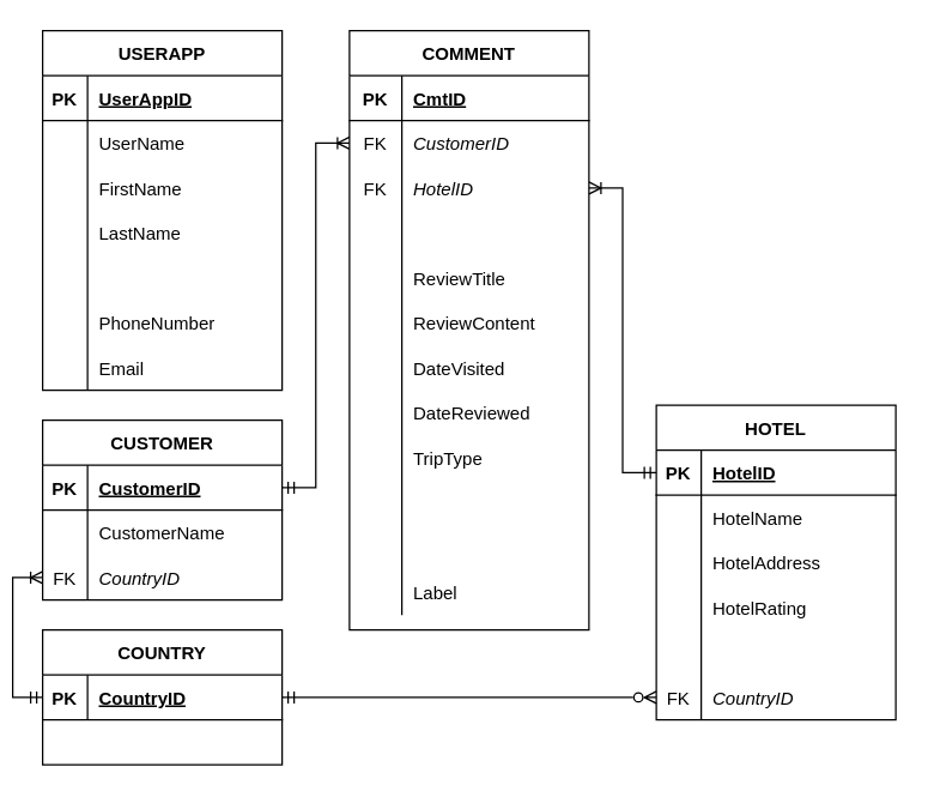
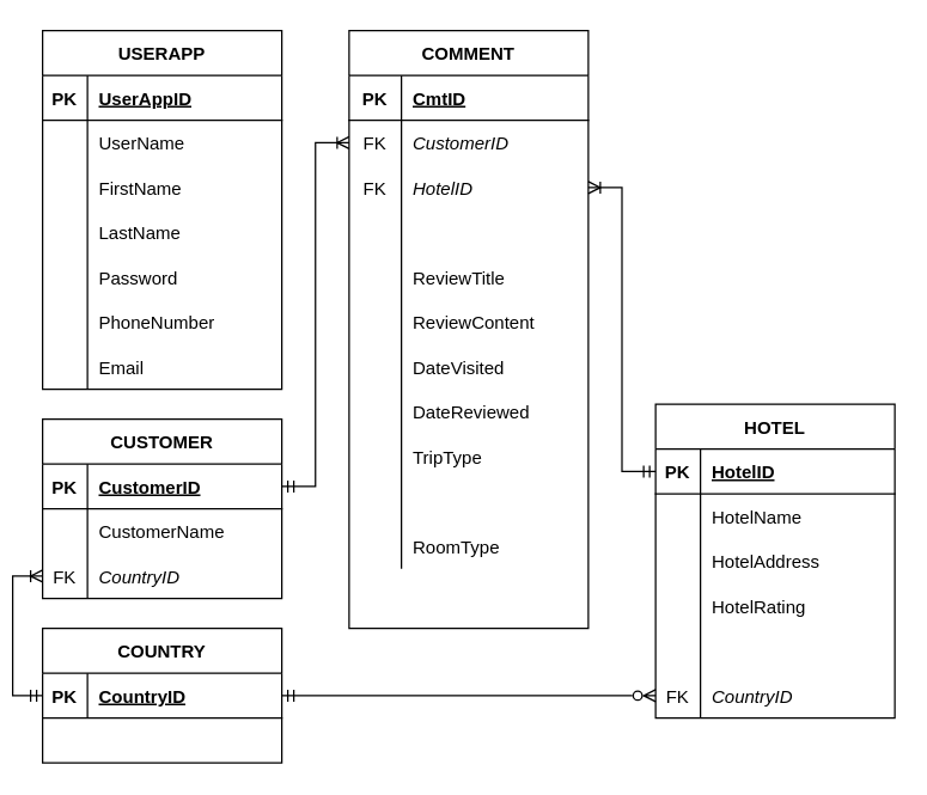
+ <mxCell id="87" value="Password" style="shape=partialRectangle;overflow=hidden;connectable=0;fillColor=none;top=0;left=0;bottom=0;right=0;align=left;spacingLeft=6;" vertex="1" parent="85"><mxGeometry x="30" width="130" height="30" as="geometry"><mxRectangle width="130" height="30" as="alternateBounds" /></mxGeometry></mxCell>
+ <mxCell id="44" value="RoomType" style="shape=partialRectangle;overflow=hidden;connectable=0;fillColor=none;top=0;left=0;bottom=0;right=0;align=left;spacingLeft=6;" vertex="1" parent="42"><mxGeometry x="35" width="125" height="30" as="geometry"><mxRectangle width="125" height="30" as="alternateBounds" /></mxGeometry></mxCell>
- <mxCell id="47" value="Label" style="shape=partialRectangle;overflow=hidden;connectable=0;fillColor=none;top=0;left=0;bottom=0;right=0;align=left;spacingLeft=6;" vertex="1" parent="45"><mxGeometry x="35" width="125" height="30" as="geometry"><mxRectangle width="125" height="30" as="alternateBounds" /></mxGeometry></mxCell>
